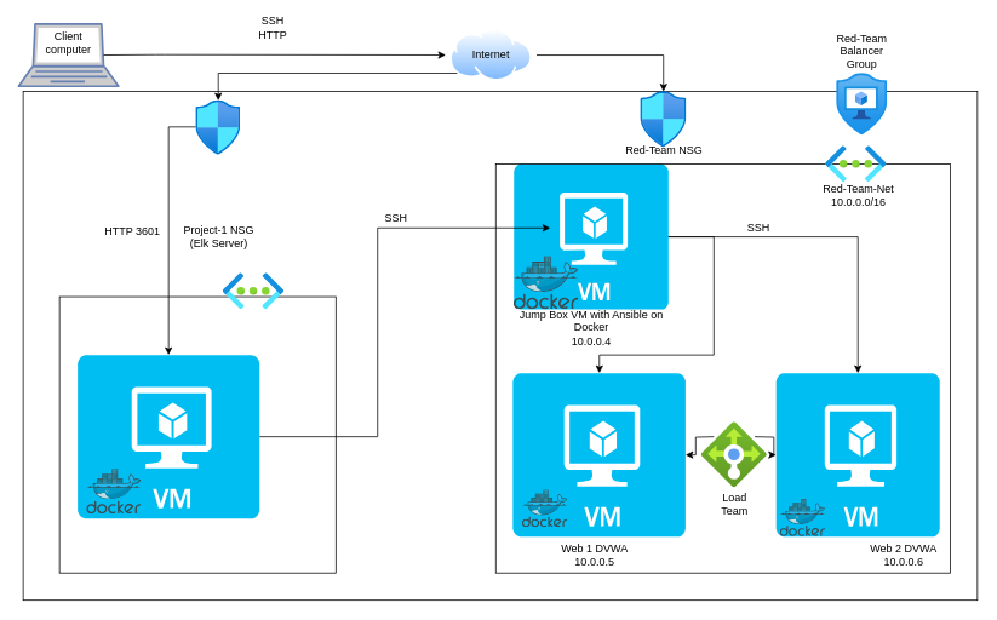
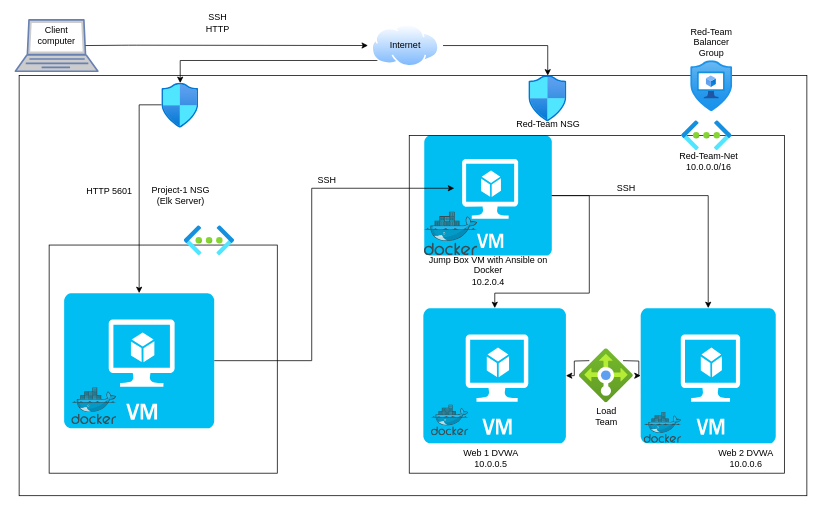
- <mxCell id="36" value="SSH&lt;br&gt;HTTP" style="text;html=1;strokeColor=none;fillColor=none;align=center;verticalAlign=middle;whiteSpace=wrap;rounded=0;" vertex="1" parent="1"><mxGeometry x="195" y="20" width="210" height="20" as="geometry" /></mxCell>
+ <mxCell id="36" value="SSH&lt;br&gt;HTTP" style="text;html=1;strokeColor=none;fillColor=none;align=center;verticalAlign=middle;whiteSpace=wrap;rounded=0;" vertex="1" parent="1"><mxGeometry x="185" y="20" width="210" height="20" as="geometry" /></mxCell>
- <mxCell id="38" value="HTTP 3601" style="text;html=1;align=center;verticalAlign=middle;resizable=0;points=[];autosize=1;strokeColor=none;" vertex="1" parent="1"><mxGeometry x="105" y="245.11" width="80" height="20" as="geometry" /></mxCell>
+ <mxCell id="38" value="HTTP 5601" style="text;html=1;align=center;verticalAlign=middle;resizable=0;points=[];autosize=1;strokeColor=none;" vertex="1" parent="1"><mxGeometry x="105" y="245.11" width="80" height="20" as="geometry" /></mxCell>
- <mxCell id="22" value="Jump Box VM with Ansible on Docker&lt;br&gt;10.0.0.4" style="text;html=1;strokeColor=none;fillColor=none;align=center;verticalAlign=middle;whiteSpace=wrap;rounded=0;" parent="1" vertex="1"><mxGeometry x="561.64" y="340" width="176.72" height="40" as="geometry" /></mxCell>
+ <mxCell id="22" value="Jump Box VM with Ansible on Docker&lt;br&gt;10.2.0.4" style="text;html=1;strokeColor=none;fillColor=none;align=center;verticalAlign=middle;whiteSpace=wrap;rounded=0;" parent="1" vertex="1"><mxGeometry x="561.64" y="340" width="176.72" height="40" as="geometry" /></mxCell>
